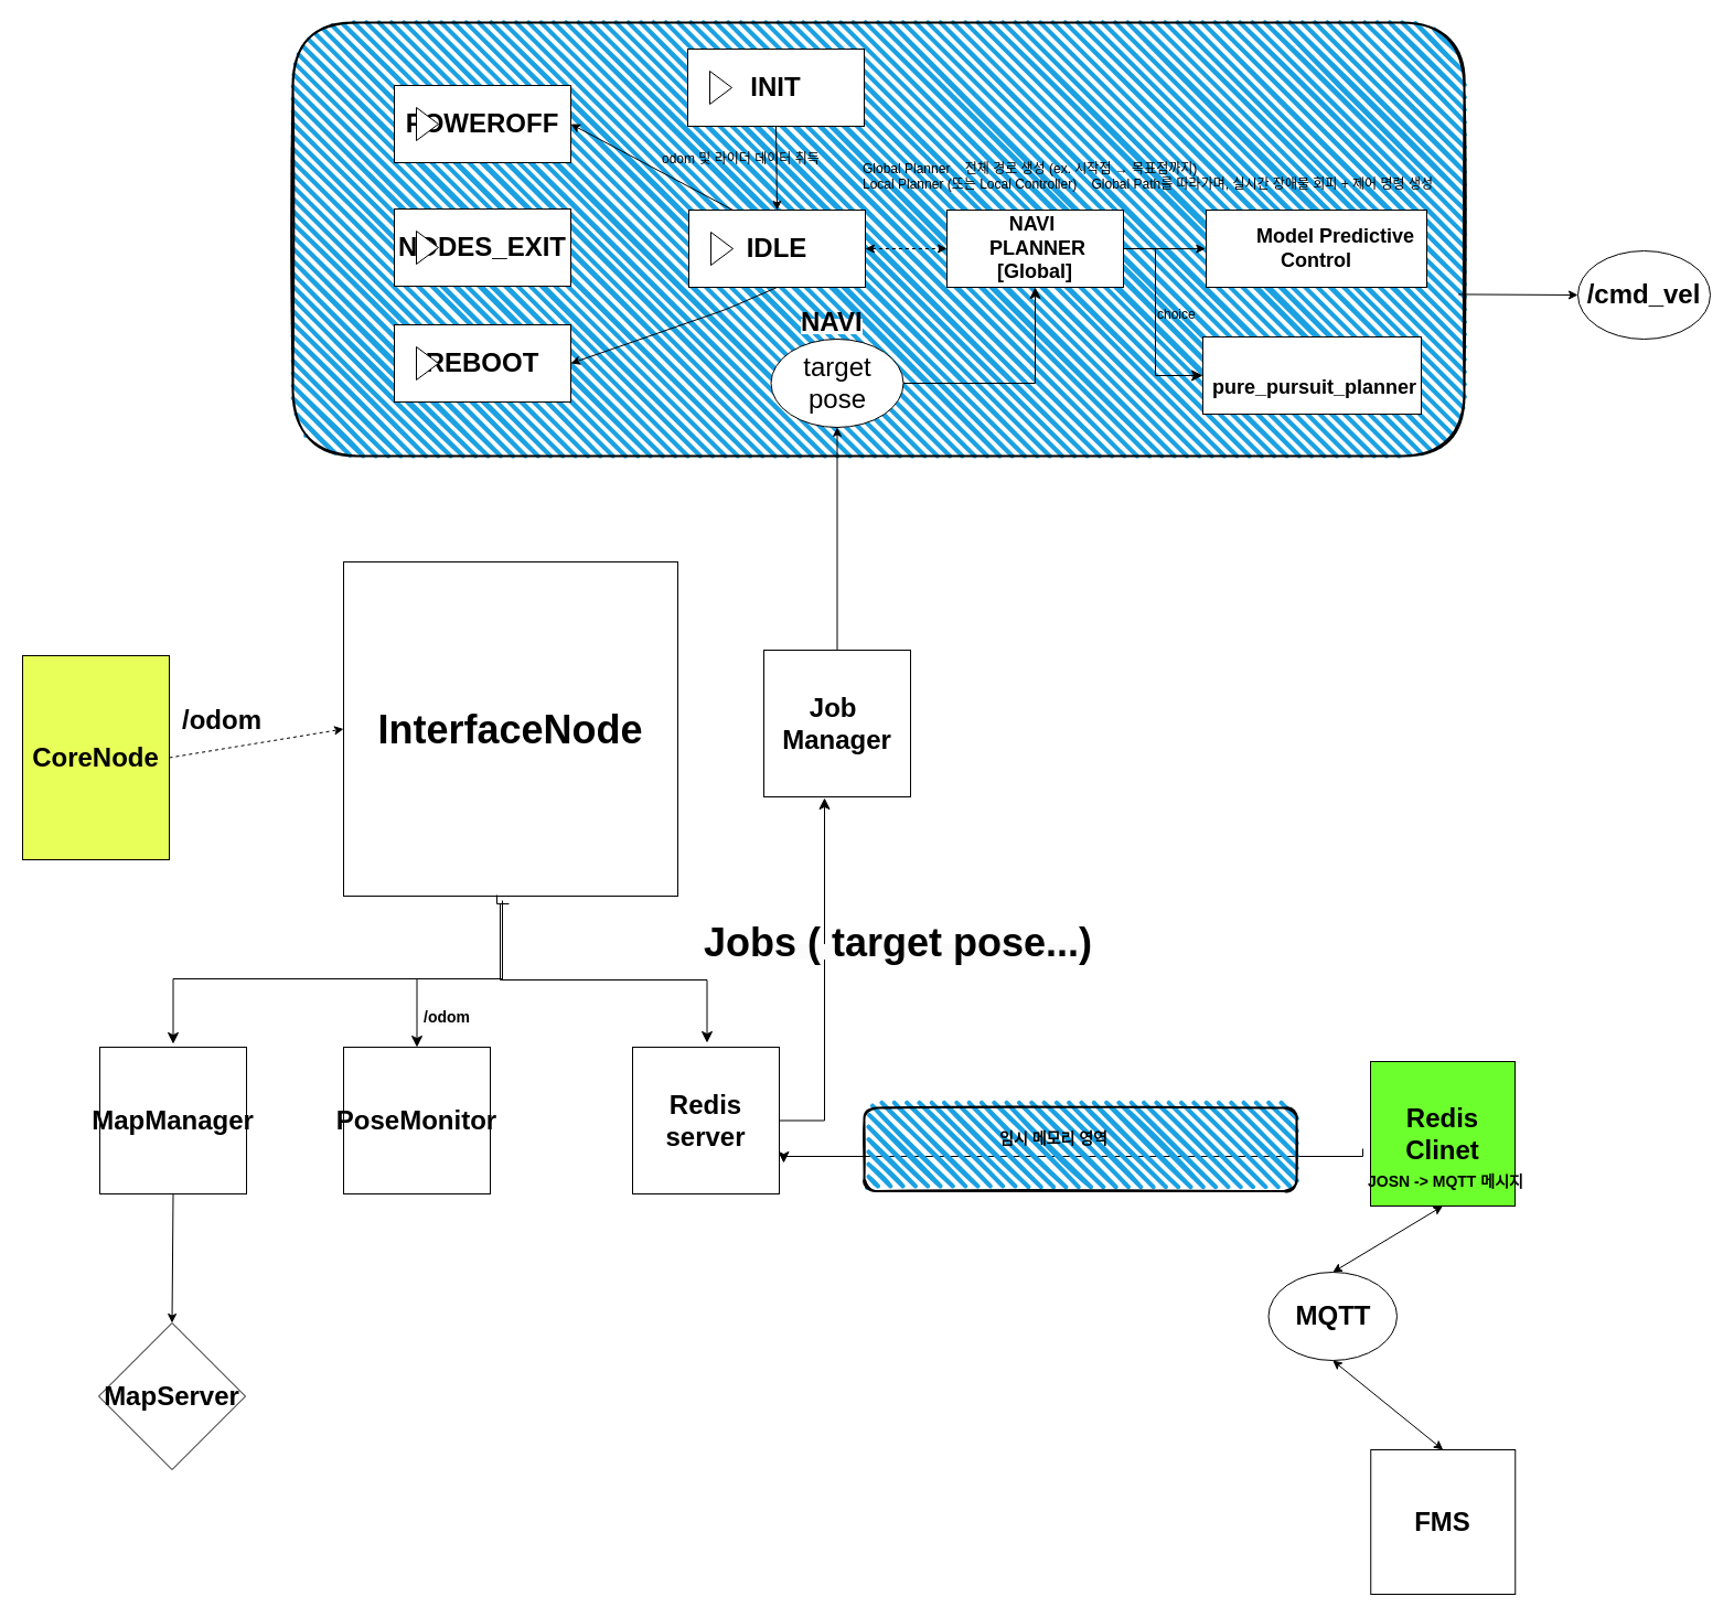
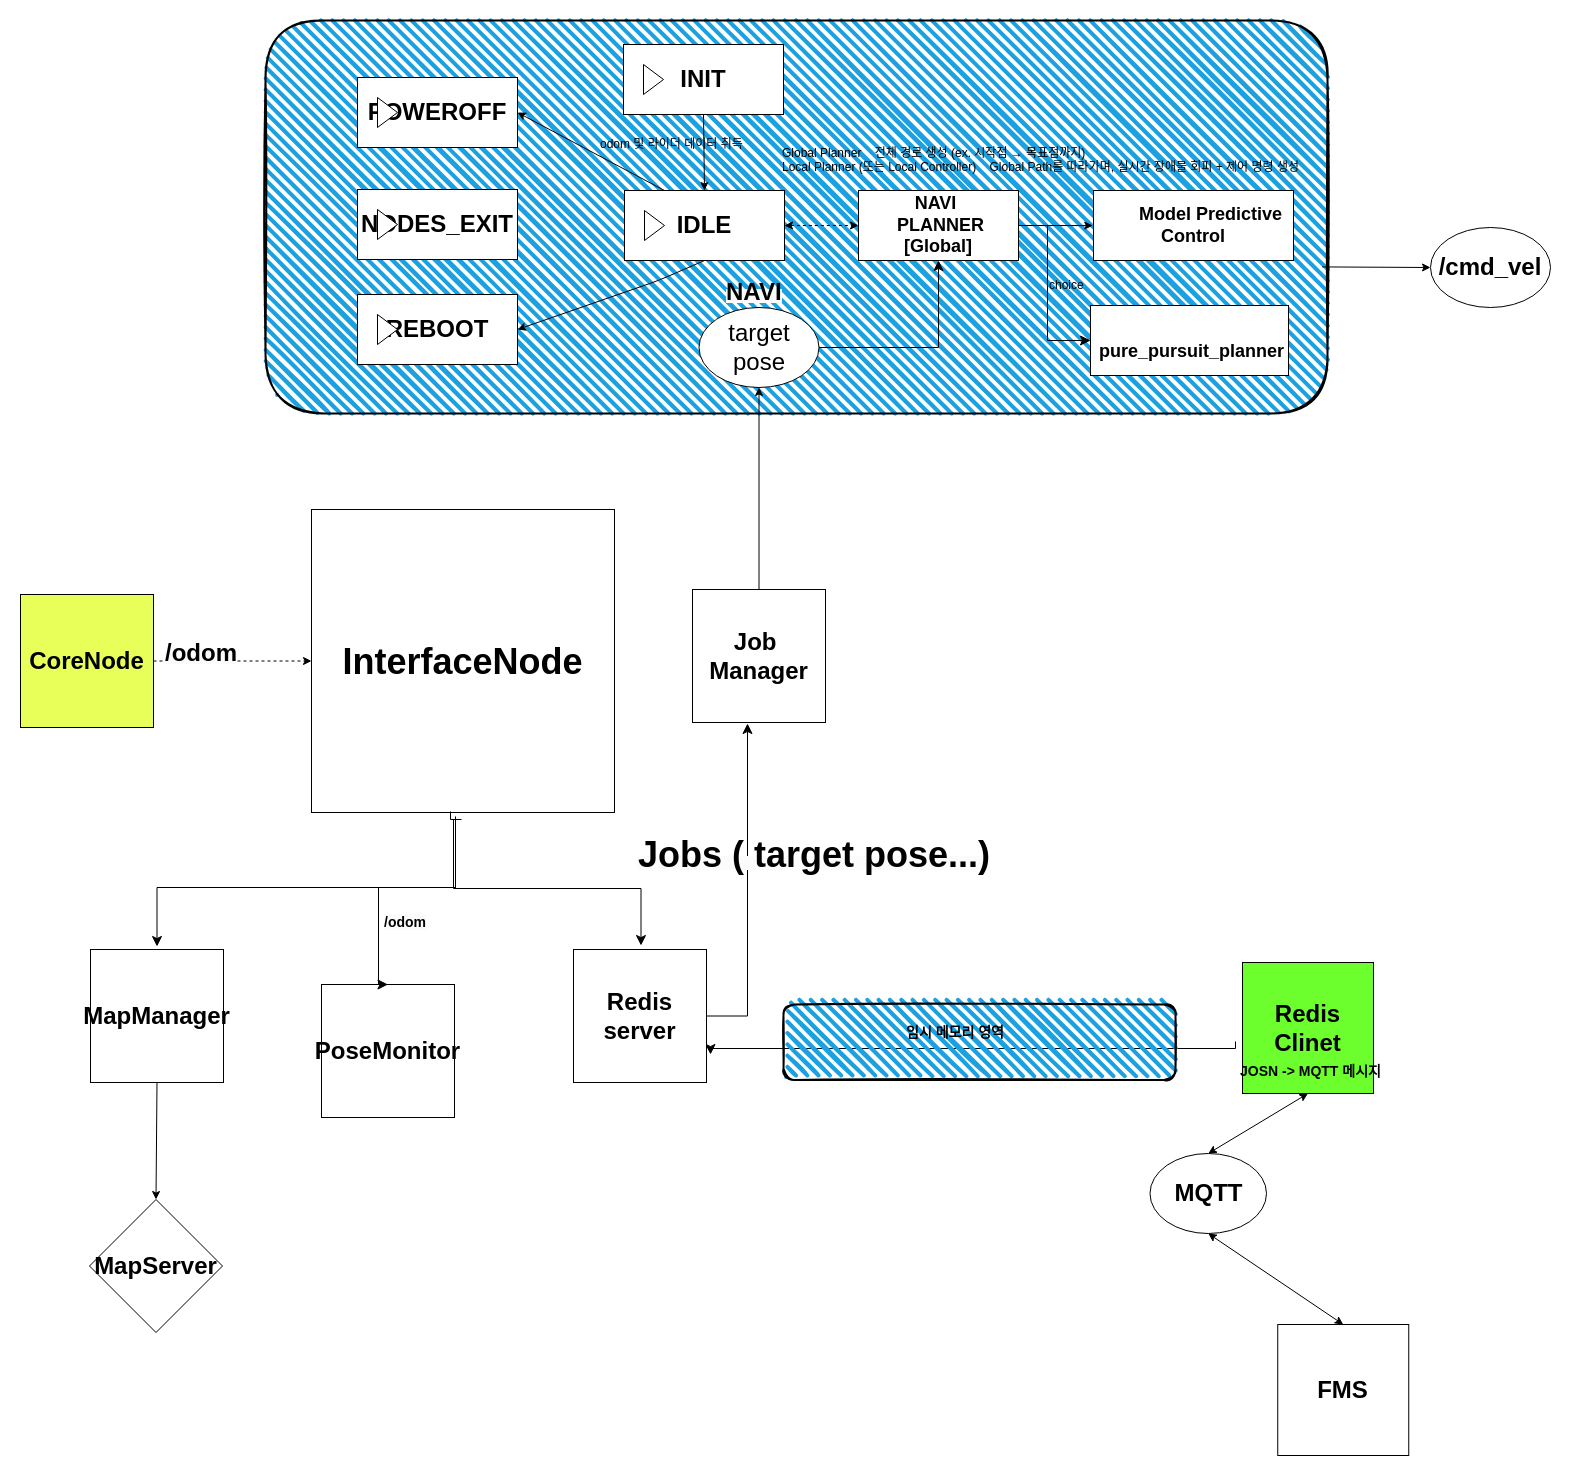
- <mxCell id="4" value="&lt;font style=&quot;font-size: 24px;&quot;&gt;&lt;b&gt;CoreNode&lt;/b&gt;&lt;/font&gt;" style="whiteSpace=wrap;html=1;aspect=fixed;fillColor=#E8FF59;" parent="1" vertex="1"><mxGeometry x="20" y="594" width="133" height="185" as="geometry" /></mxCell>
+ <mxCell id="4" value="&lt;font style=&quot;font-size: 24px;&quot;&gt;&lt;b&gt;CoreNode&lt;/b&gt;&lt;/font&gt;" style="whiteSpace=wrap;html=1;aspect=fixed;fillColor=#E8FF59;" parent="1" vertex="1"><mxGeometry x="20" y="594" width="133" height="133" as="geometry" /></mxCell>
- <mxCell id="9" value="&lt;b&gt;&lt;font style=&quot;font-size: 24px;&quot;&gt;PoseMonitor&lt;/font&gt;&lt;/b&gt;" style="whiteSpace=wrap;html=1;aspect=fixed;" parent="1" vertex="1"><mxGeometry x="311" y="949" width="133" height="133" as="geometry" /></mxCell>
+ <mxCell id="9" value="&lt;b&gt;&lt;font style=&quot;font-size: 24px;&quot;&gt;PoseMonitor&lt;/font&gt;&lt;/b&gt;" style="whiteSpace=wrap;html=1;aspect=fixed;" parent="1" vertex="1"><mxGeometry x="321" y="984" width="133" height="133" as="geometry" /></mxCell>
- <mxCell id="47" value="&lt;font style=&quot;font-size: 24px;&quot;&gt;&lt;b&gt;FMS&lt;/b&gt;&lt;/font&gt;" style="whiteSpace=wrap;html=1;aspect=fixed;" vertex="1" parent="1"><mxGeometry x="1242.25" y="1314" width="131" height="131" as="geometry" /></mxCell>
+ <mxCell id="47" value="&lt;font style=&quot;font-size: 24px;&quot;&gt;&lt;b&gt;FMS&lt;/b&gt;&lt;/font&gt;" style="whiteSpace=wrap;html=1;aspect=fixed;" vertex="1" parent="1"><mxGeometry x="1277.25" y="1324" width="131" height="131" as="geometry" /></mxCell>
